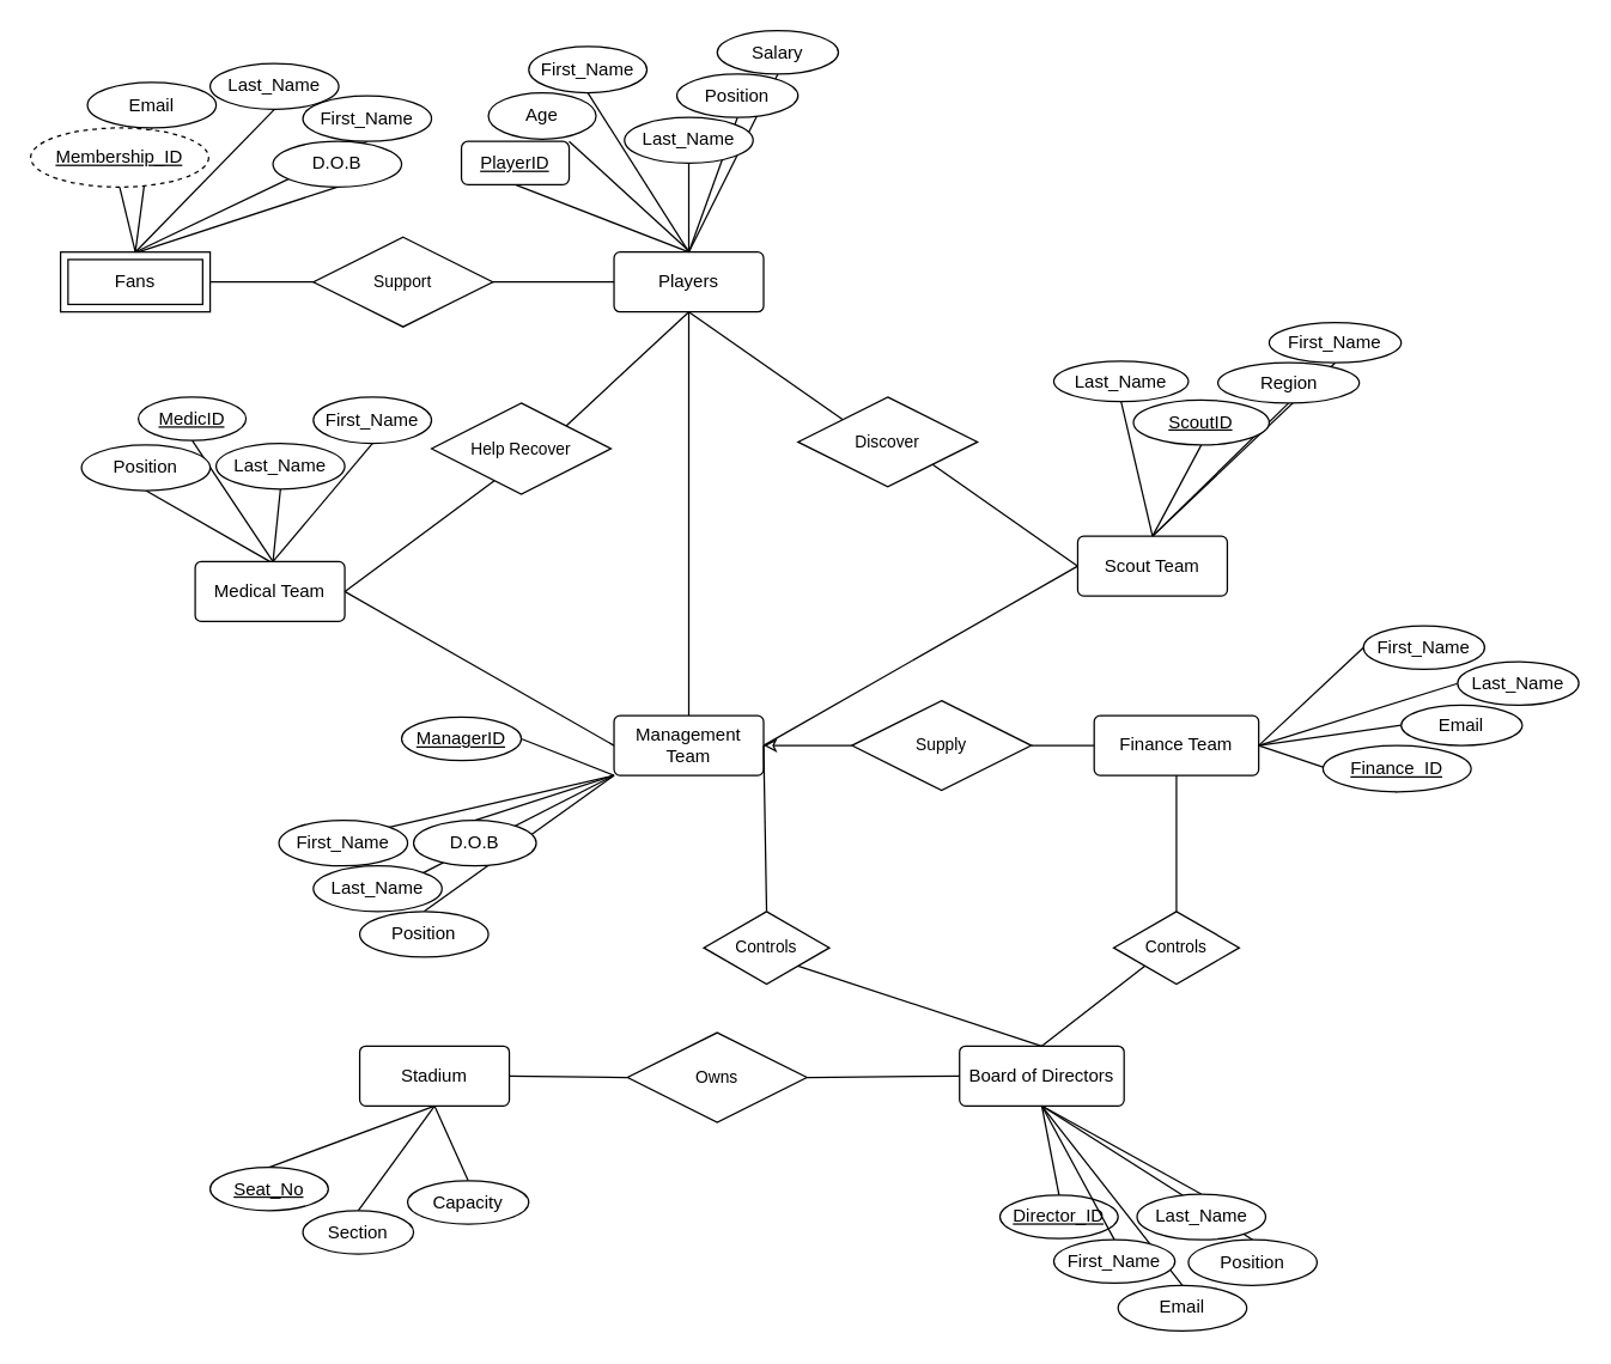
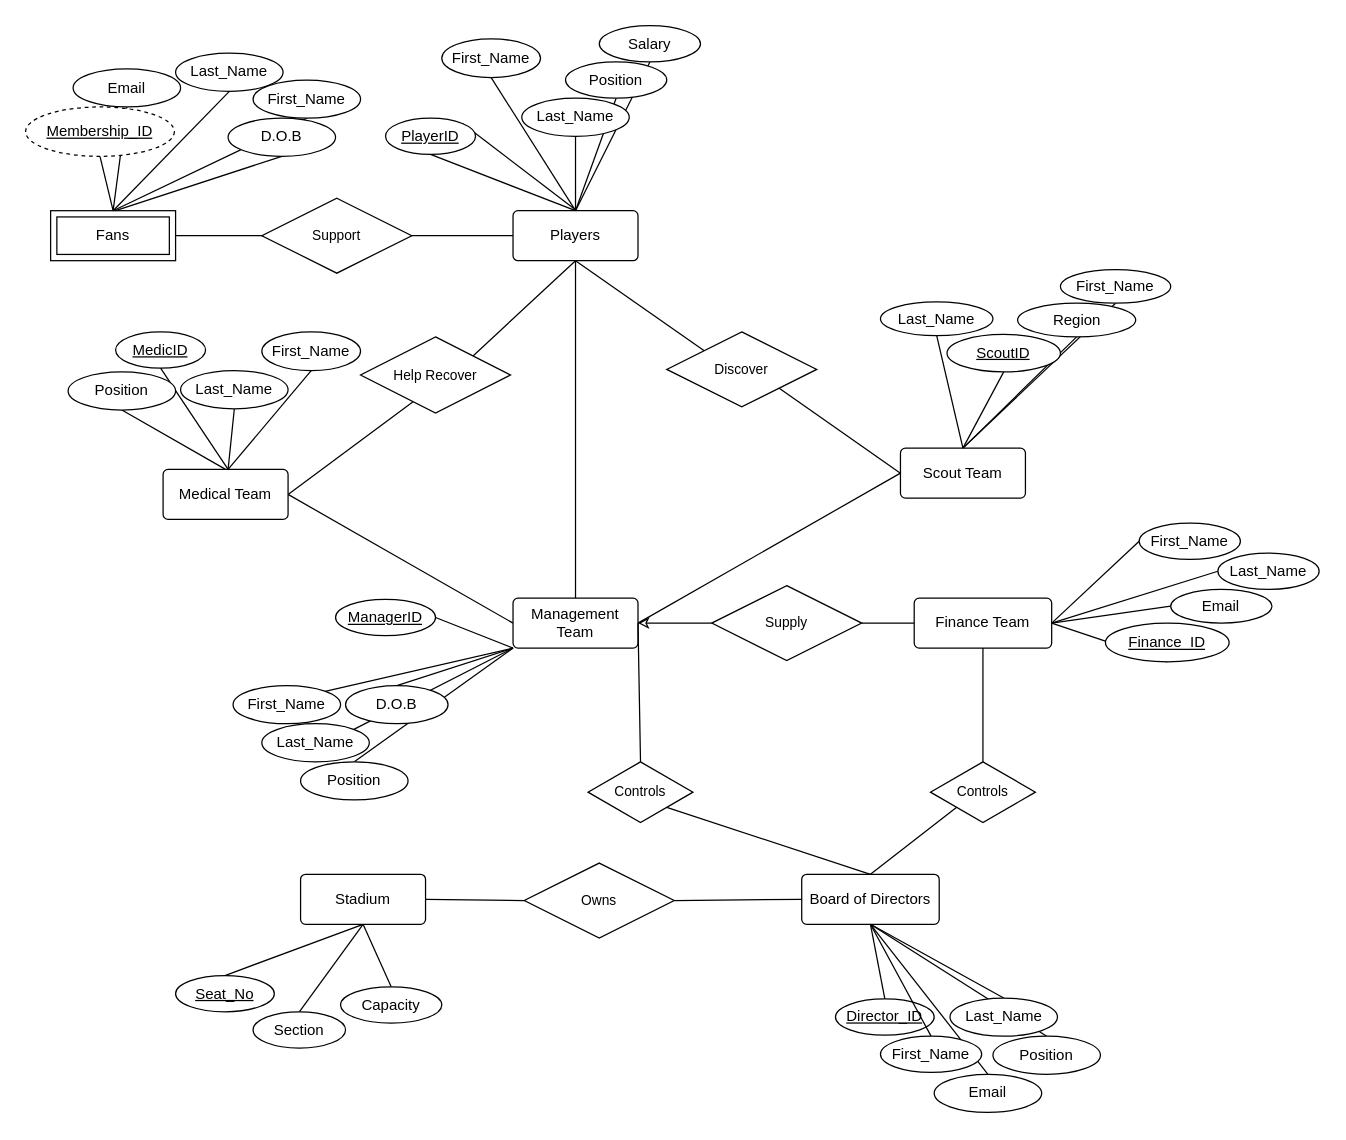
- <mxCell id="14" value="Age" style="ellipse;whiteSpace=wrap;html=1;align=center;" parent="1" vertex="1"><mxGeometry x="326" y="61.5" width="72" height="31" as="geometry" /></mxCell>
- <mxCell id="12" value="&lt;font style=&quot;font-size: 12px;&quot;&gt;PlayerID&lt;/font&gt;" style="whiteSpace=wrap;html=1;align=center;fontStyle=4;rounded=1;" parent="1" vertex="1"><mxGeometry x="308" y="94" width="72" height="29" as="geometry" /></mxCell>
+ <mxCell id="12" value="&lt;font style=&quot;font-size: 12px;&quot;&gt;PlayerID&lt;/font&gt;" style="ellipse;whiteSpace=wrap;html=1;align=center;fontStyle=4;" parent="1" vertex="1"><mxGeometry x="308" y="94" width="72" height="29" as="geometry" /></mxCell>
